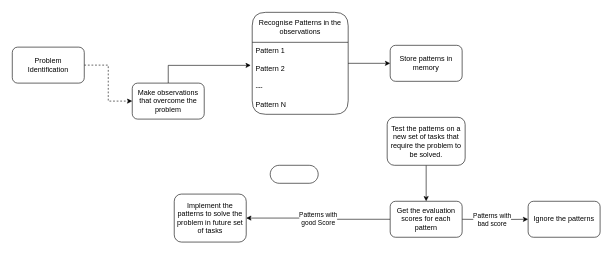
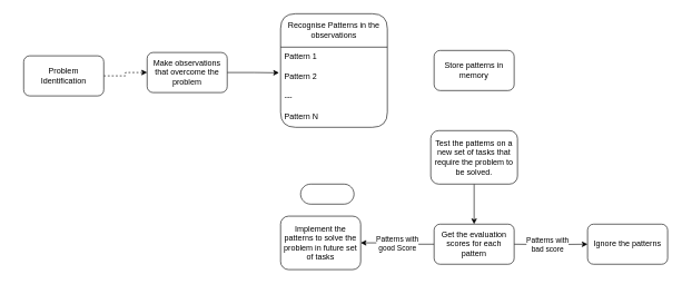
- <mxCell id="15" value="" style="edgeStyle=orthogonalEdgeStyle;rounded=0;orthogonalLoop=1;jettySize=auto;html=1;" parent="1" source="16" target="6" edge="1"><mxGeometry relative="1" as="geometry" /></mxCell>
- <mxCell id="3" value="Problem&lt;br&gt;Identification" style="rounded=1;whiteSpace=wrap;html=1;" parent="1" vertex="1"><mxGeometry x="20" y="78" width="120" height="60" as="geometry" /></mxCell>
+ <mxCell id="3" value="Problem&lt;br&gt;Identification" style="rounded=1;whiteSpace=wrap;html=1;" parent="1" vertex="1"><mxGeometry x="35" y="83" width="120" height="60" as="geometry" /></mxCell>
- <mxCell id="5" value="Make observations that overcome the problem" style="whiteSpace=wrap;html=1;rounded=1;" parent="1" vertex="1"><mxGeometry x="220" y="138" width="120" height="60" as="geometry" /></mxCell>
+ <mxCell id="5" value="Make observations that overcome the problem" style="whiteSpace=wrap;html=1;rounded=1;" parent="1" vertex="1"><mxGeometry x="220" y="78" width="120" height="60" as="geometry" /></mxCell>
- <mxCell id="13" value="Implement the patterns to solve the problem in future set of tasks" style="whiteSpace=wrap;html=1;fontStyle=0;startSize=30;rounded=1;" parent="1" vertex="1"><mxGeometry x="290" y="323" width="120" height="80" as="geometry" /></mxCell>
+ <mxCell id="13" value="Implement the patterns to solve the problem in future set of tasks" style="whiteSpace=wrap;html=1;fontStyle=0;startSize=30;rounded=1;" parent="1" vertex="1"><mxGeometry x="420" y="323" width="120" height="80" as="geometry" /></mxCell>
